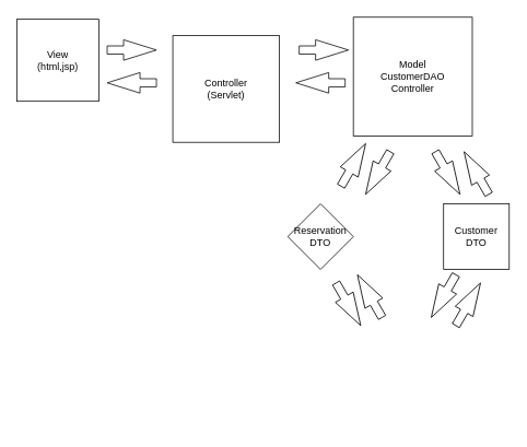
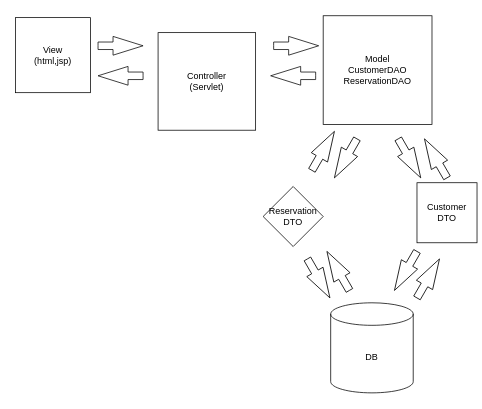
- <mxCell id="4" value="Model&lt;br&gt;CustomerDAO&lt;br&gt;Controller" style="whiteSpace=wrap;html=1;aspect=fixed;" vertex="1" parent="1"><mxGeometry x="430" y="20.5" width="145" height="145" as="geometry" /></mxCell>
+ <mxCell id="4" value="Model&lt;br&gt;CustomerDAO&lt;br&gt;ReservationDAO" style="whiteSpace=wrap;html=1;aspect=fixed;" vertex="1" parent="1"><mxGeometry x="430" y="20.5" width="145" height="145" as="geometry" /></mxCell>
- <mxCell id="6" value="Customer&lt;br&gt;DTO" style="whiteSpace=wrap;html=1;aspect=fixed;" vertex="1" parent="1"><mxGeometry x="540" y="248" width="80" height="80" as="geometry" /></mxCell>
+ <mxCell id="6" value="Customer&lt;br&gt;DTO" style="whiteSpace=wrap;html=1;aspect=fixed;" vertex="1" parent="1"><mxGeometry x="555" y="243" width="80" height="80" as="geometry" /></mxCell>
+ <mxCell id="5" value="DB" style="shape=cylinder3;whiteSpace=wrap;html=1;boundedLbl=1;backgroundOutline=1;size=15;" vertex="1" parent="1"><mxGeometry x="440" y="403" width="110" height="120" as="geometry" /></mxCell>
